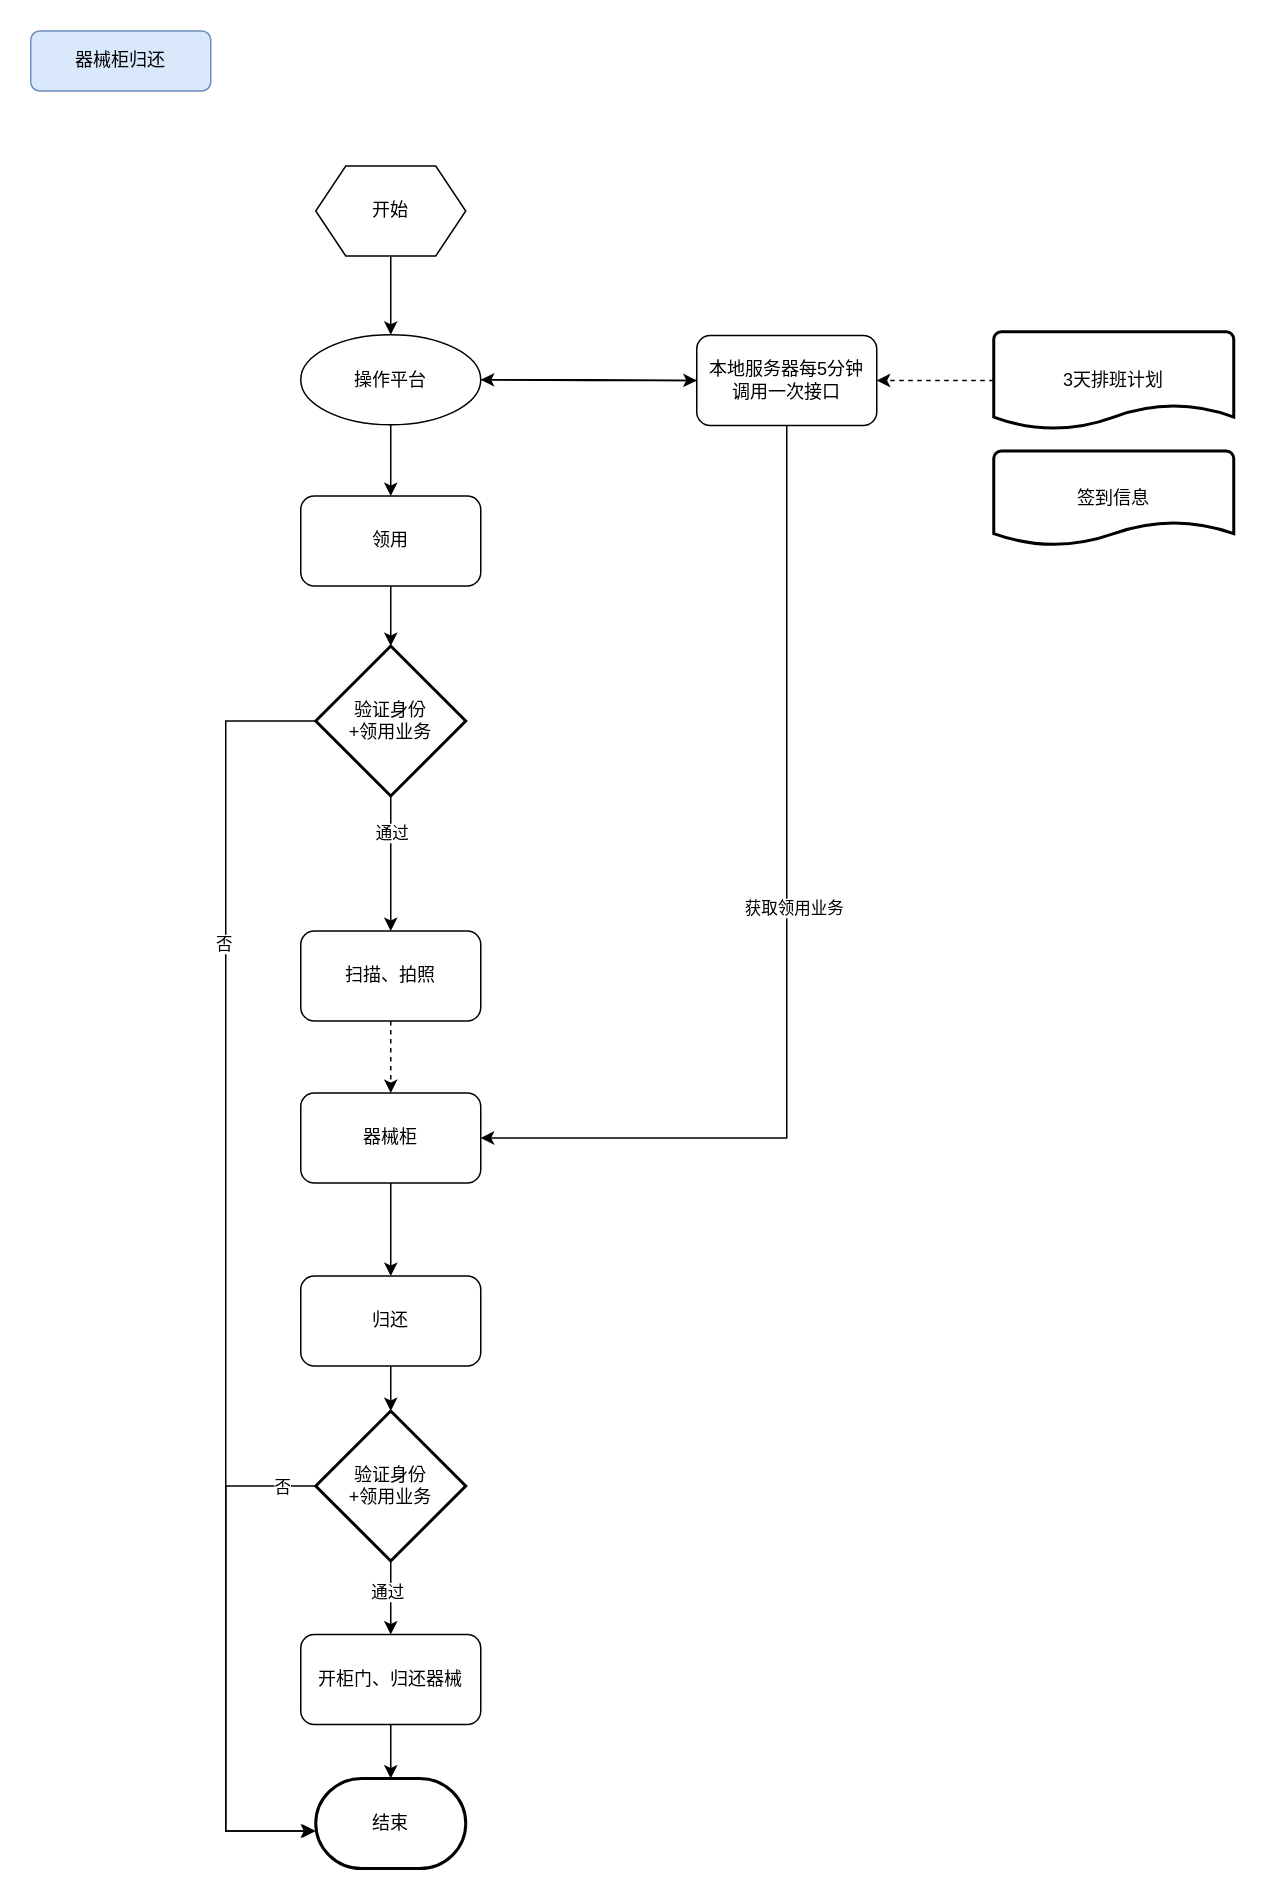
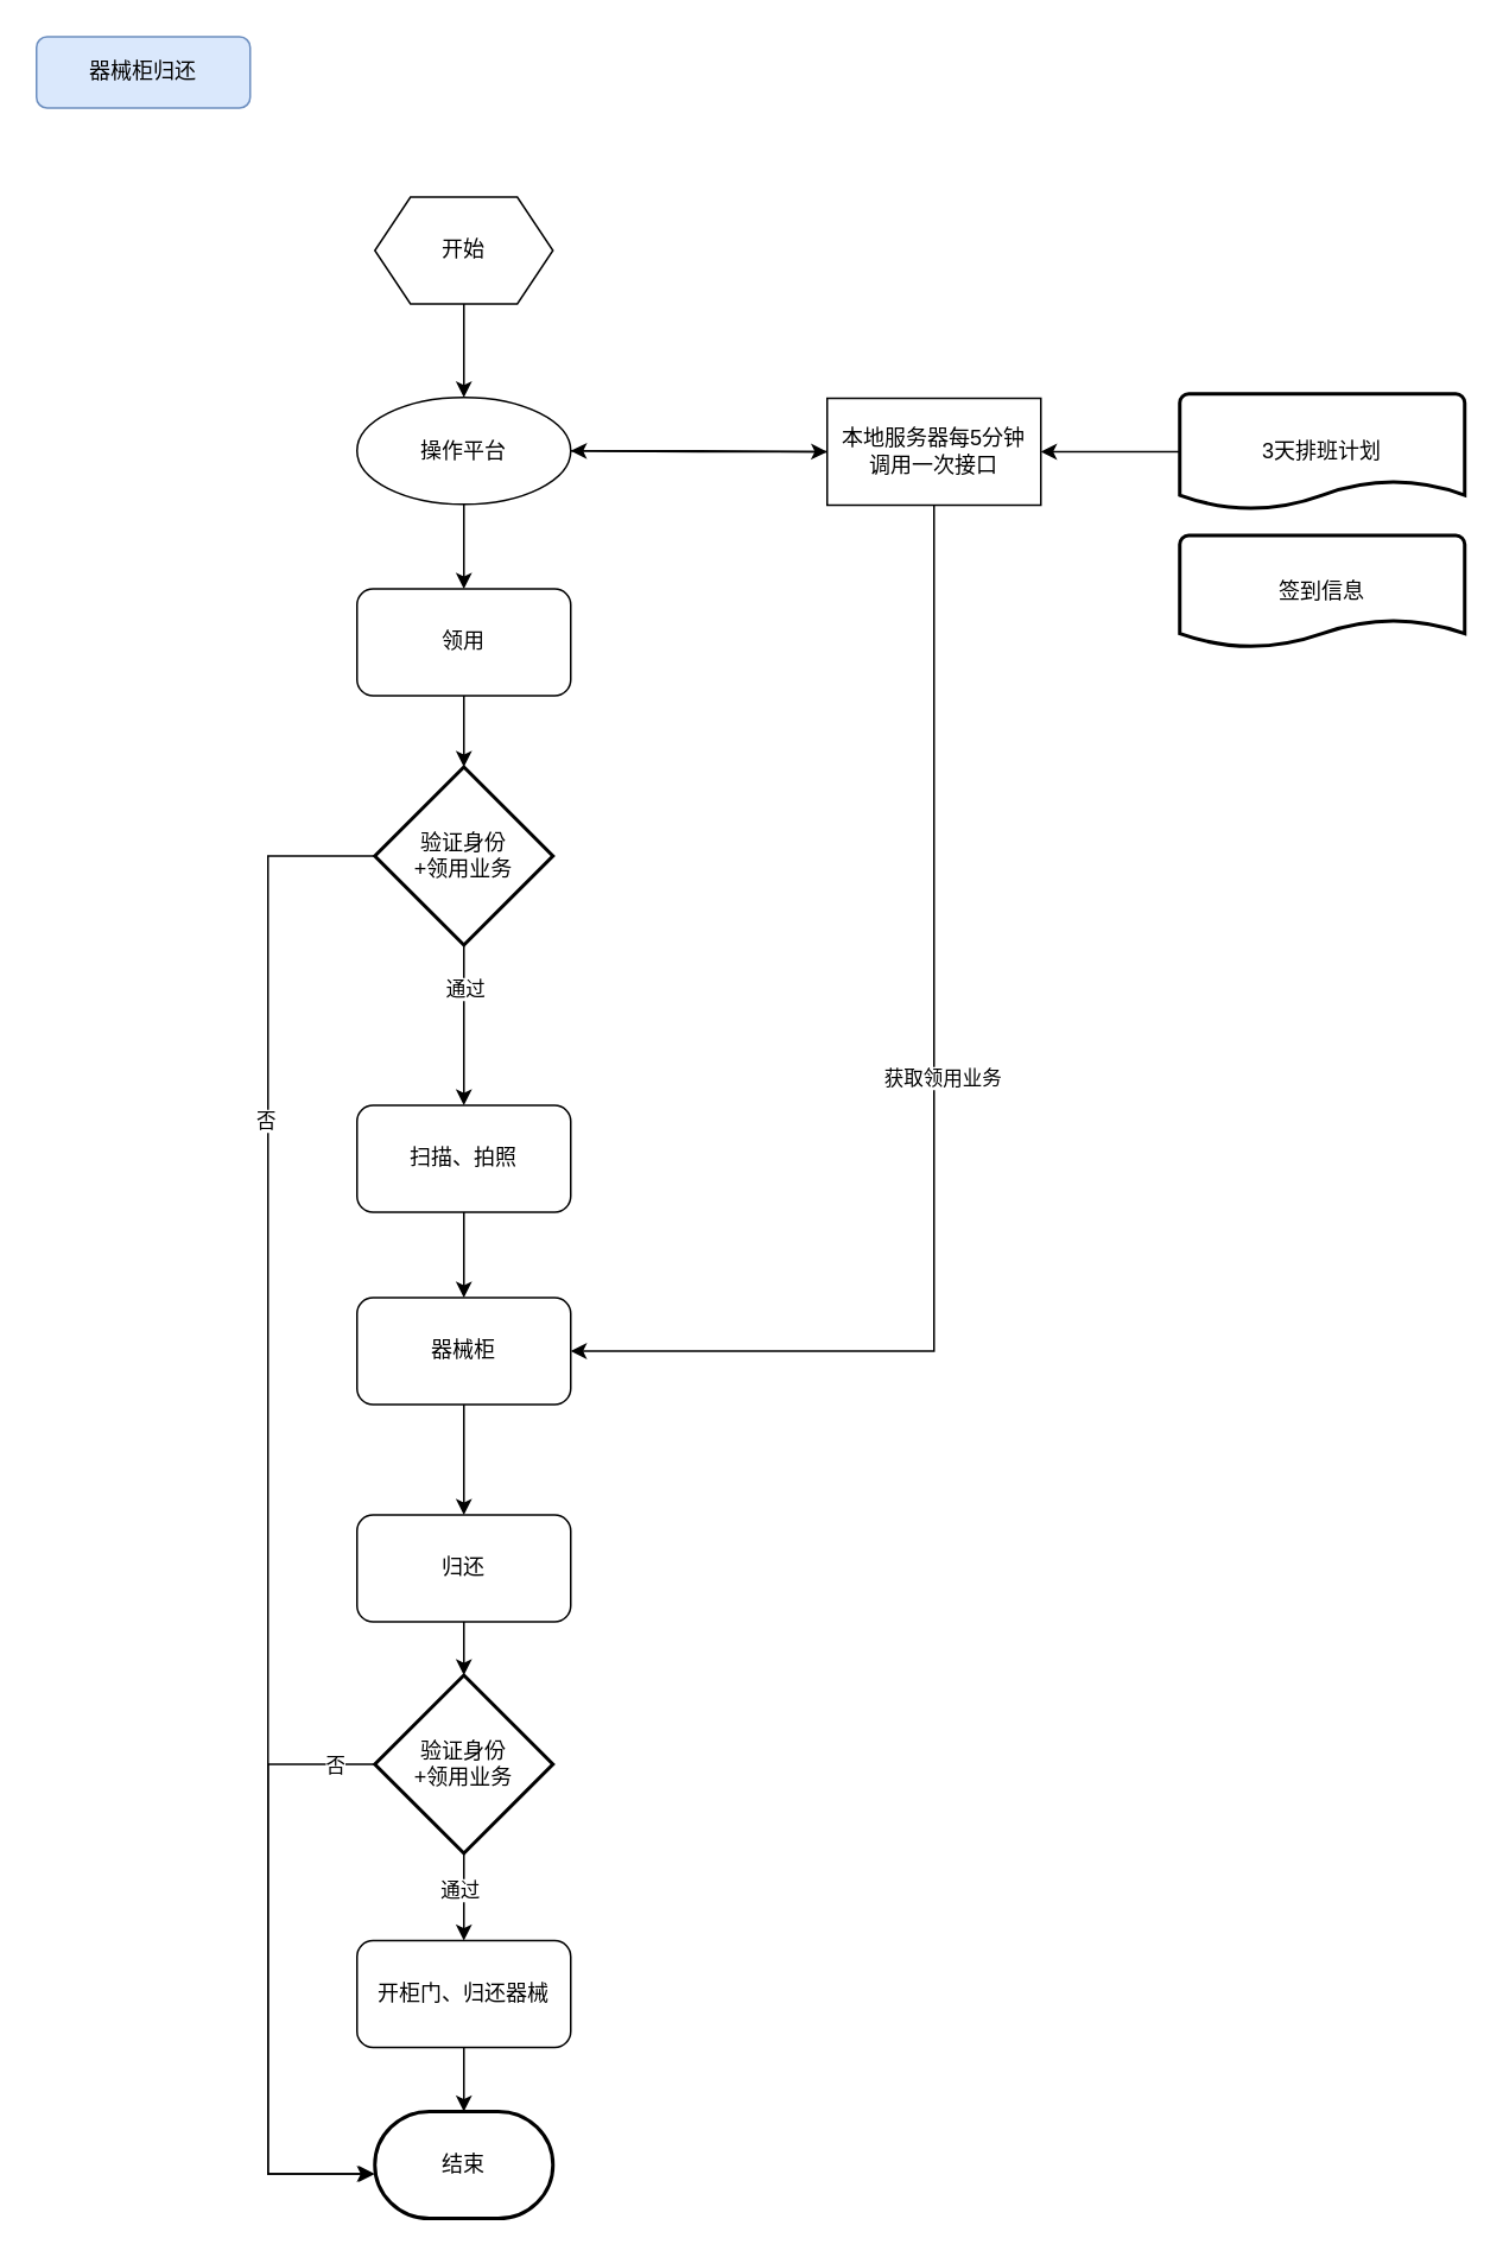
- <mxCell id="11" value="本地服务器每5分钟&lt;br&gt;调用一次接口" style="rounded=1;whiteSpace=wrap;html=1;" vertex="1" parent="1"><mxGeometry x="464" y="223" width="120" height="60" as="geometry" /></mxCell>
+ <mxCell id="11" value="本地服务器每5分钟&lt;br&gt;调用一次接口" style="whiteSpace=wrap;html=1;rounded=0;" vertex="1" parent="1"><mxGeometry x="464" y="223" width="120" height="60" as="geometry" /></mxCell>
- <mxCell id="12" style="edgeStyle=orthogonalEdgeStyle;rounded=0;orthogonalLoop=1;jettySize=auto;html=1;entryX=1;entryY=0.5;entryDx=0;entryDy=0;dashed=1;" edge="1" parent="1" source="13" target="11"><mxGeometry relative="1" as="geometry" /></mxCell>
+ <mxCell id="12" style="edgeStyle=orthogonalEdgeStyle;rounded=0;orthogonalLoop=1;jettySize=auto;html=1;entryX=1;entryY=0.5;entryDx=0;entryDy=0;" edge="1" parent="1" source="13" target="11"><mxGeometry relative="1" as="geometry" /></mxCell>
- <mxCell id="21" style="edgeStyle=orthogonalEdgeStyle;rounded=0;orthogonalLoop=1;jettySize=auto;html=1;entryX=0.5;entryY=0;entryDx=0;entryDy=0;dashed=1;" edge="1" parent="1" source="22" target="26"><mxGeometry relative="1" as="geometry" /></mxCell>
+ <mxCell id="21" style="edgeStyle=orthogonalEdgeStyle;rounded=0;orthogonalLoop=1;jettySize=auto;html=1;entryX=0.5;entryY=0;entryDx=0;entryDy=0;" edge="1" parent="1" source="22" target="26"><mxGeometry relative="1" as="geometry" /></mxCell>
